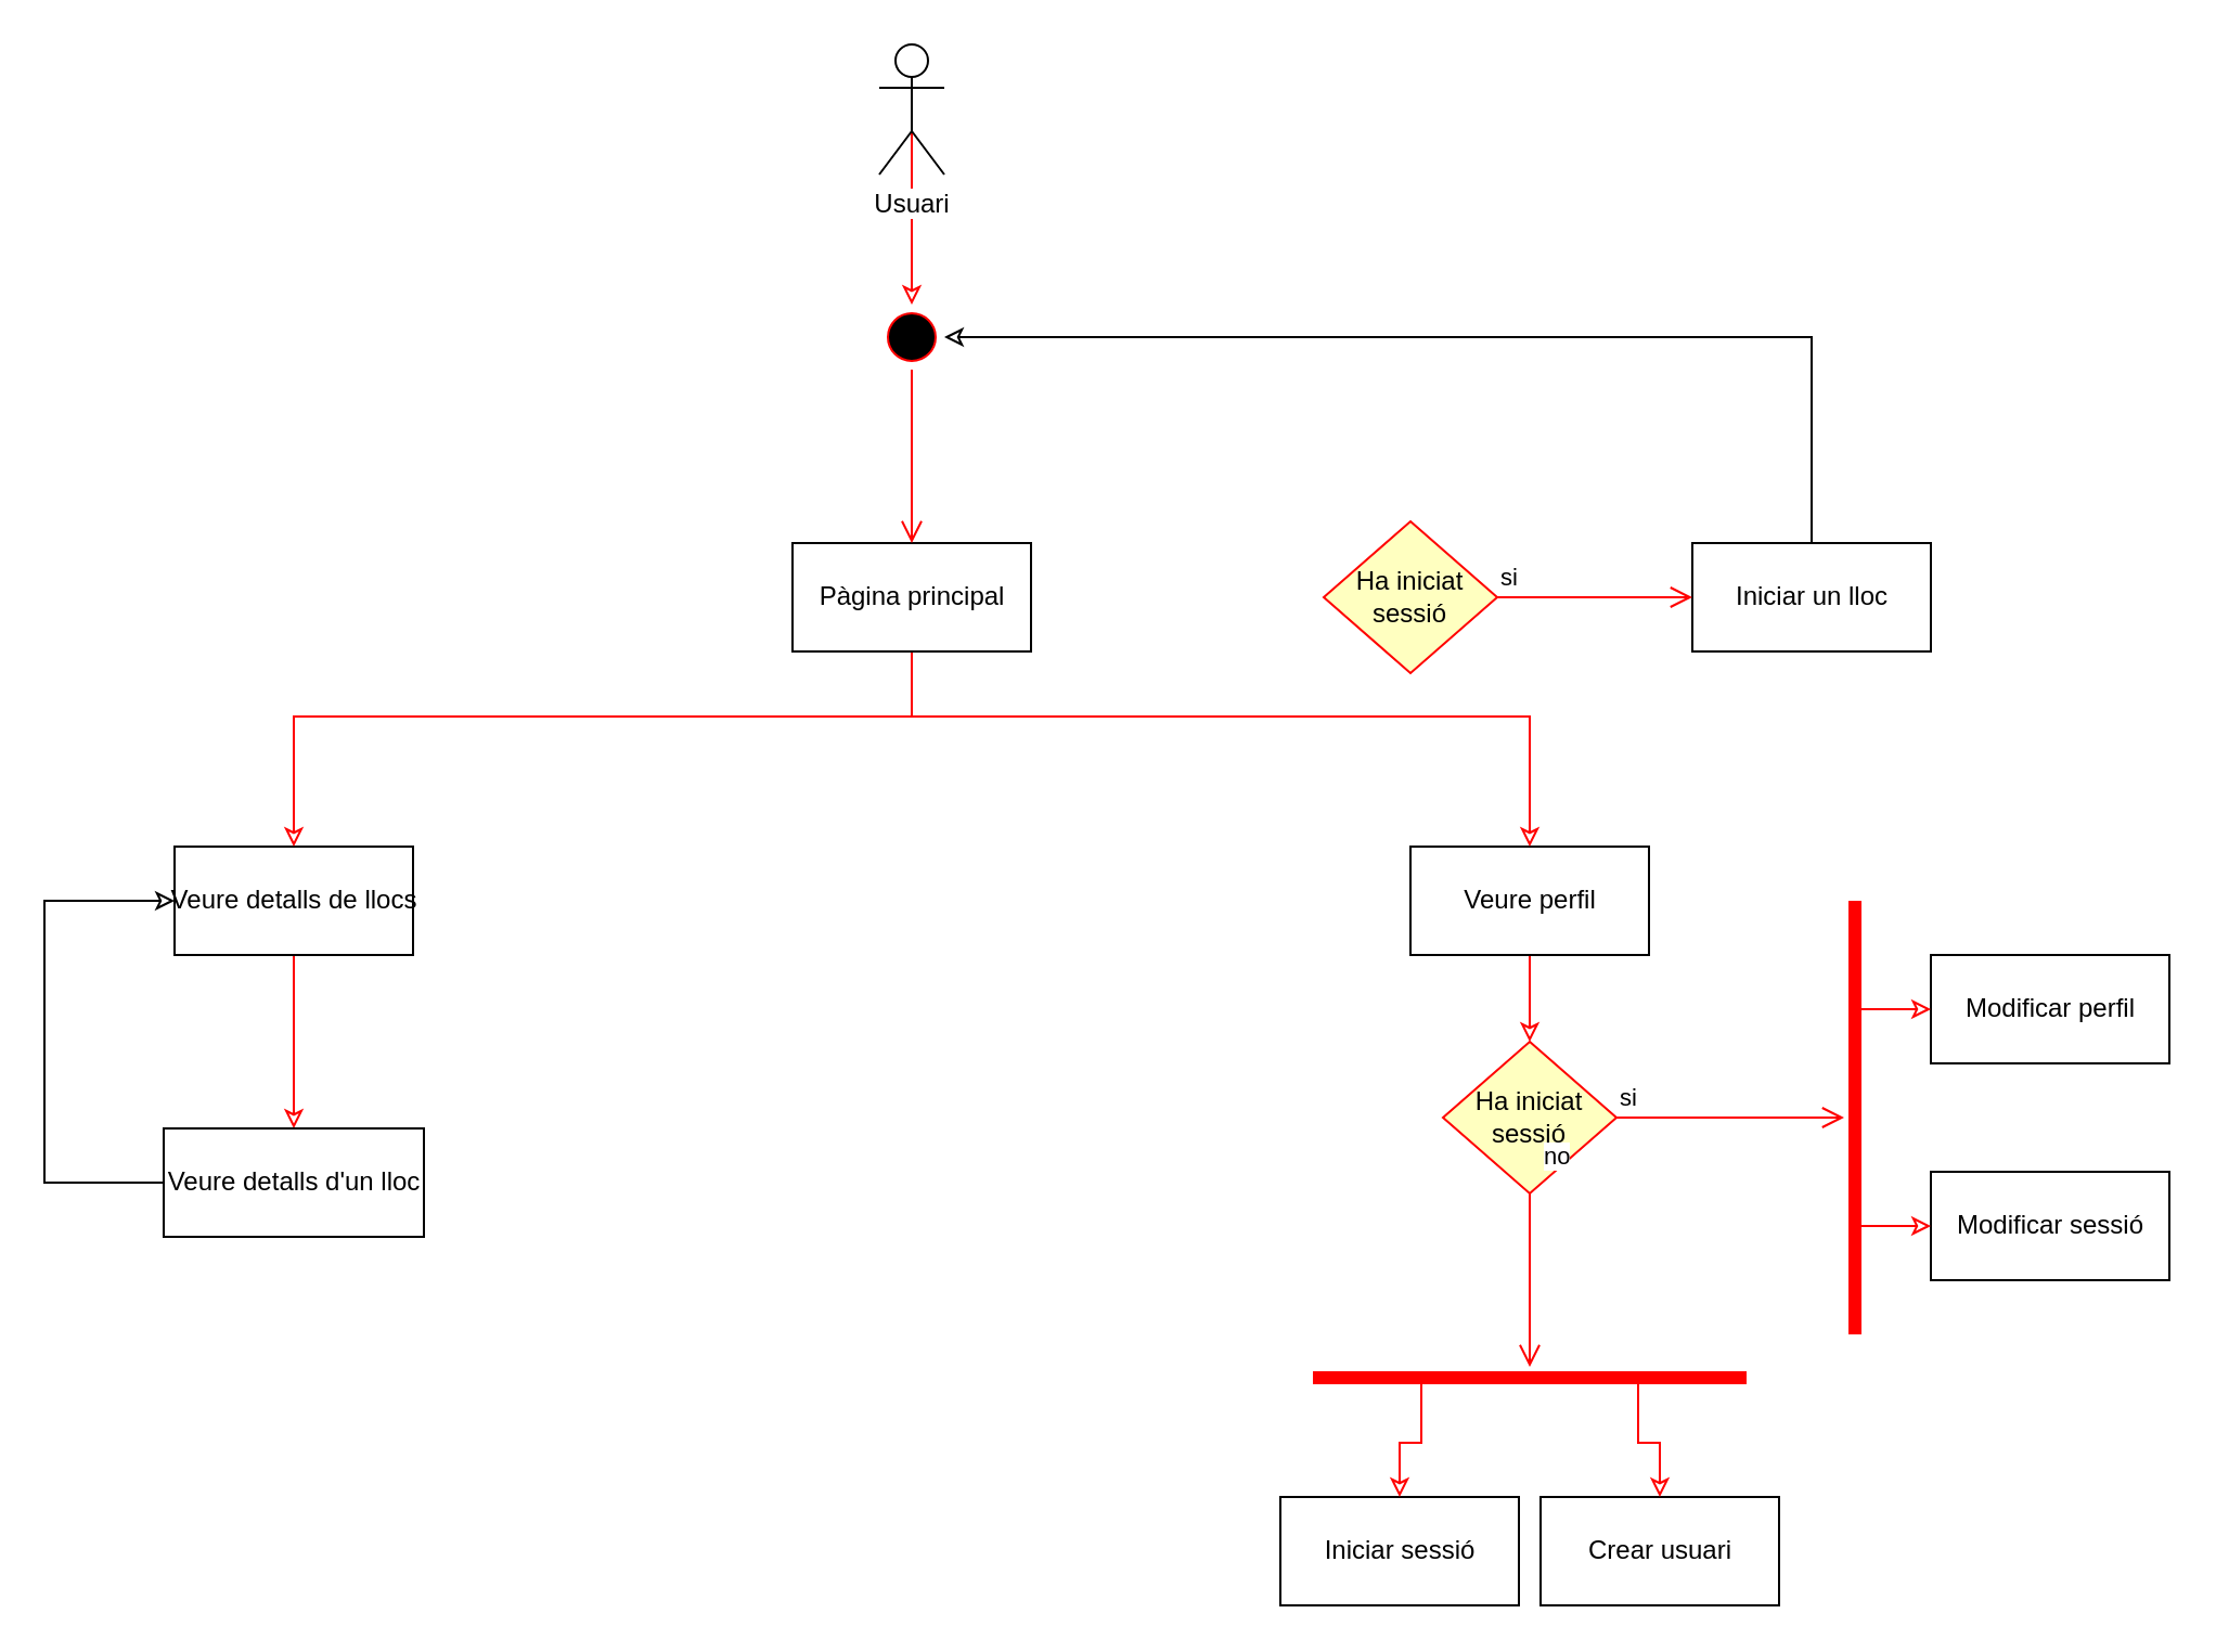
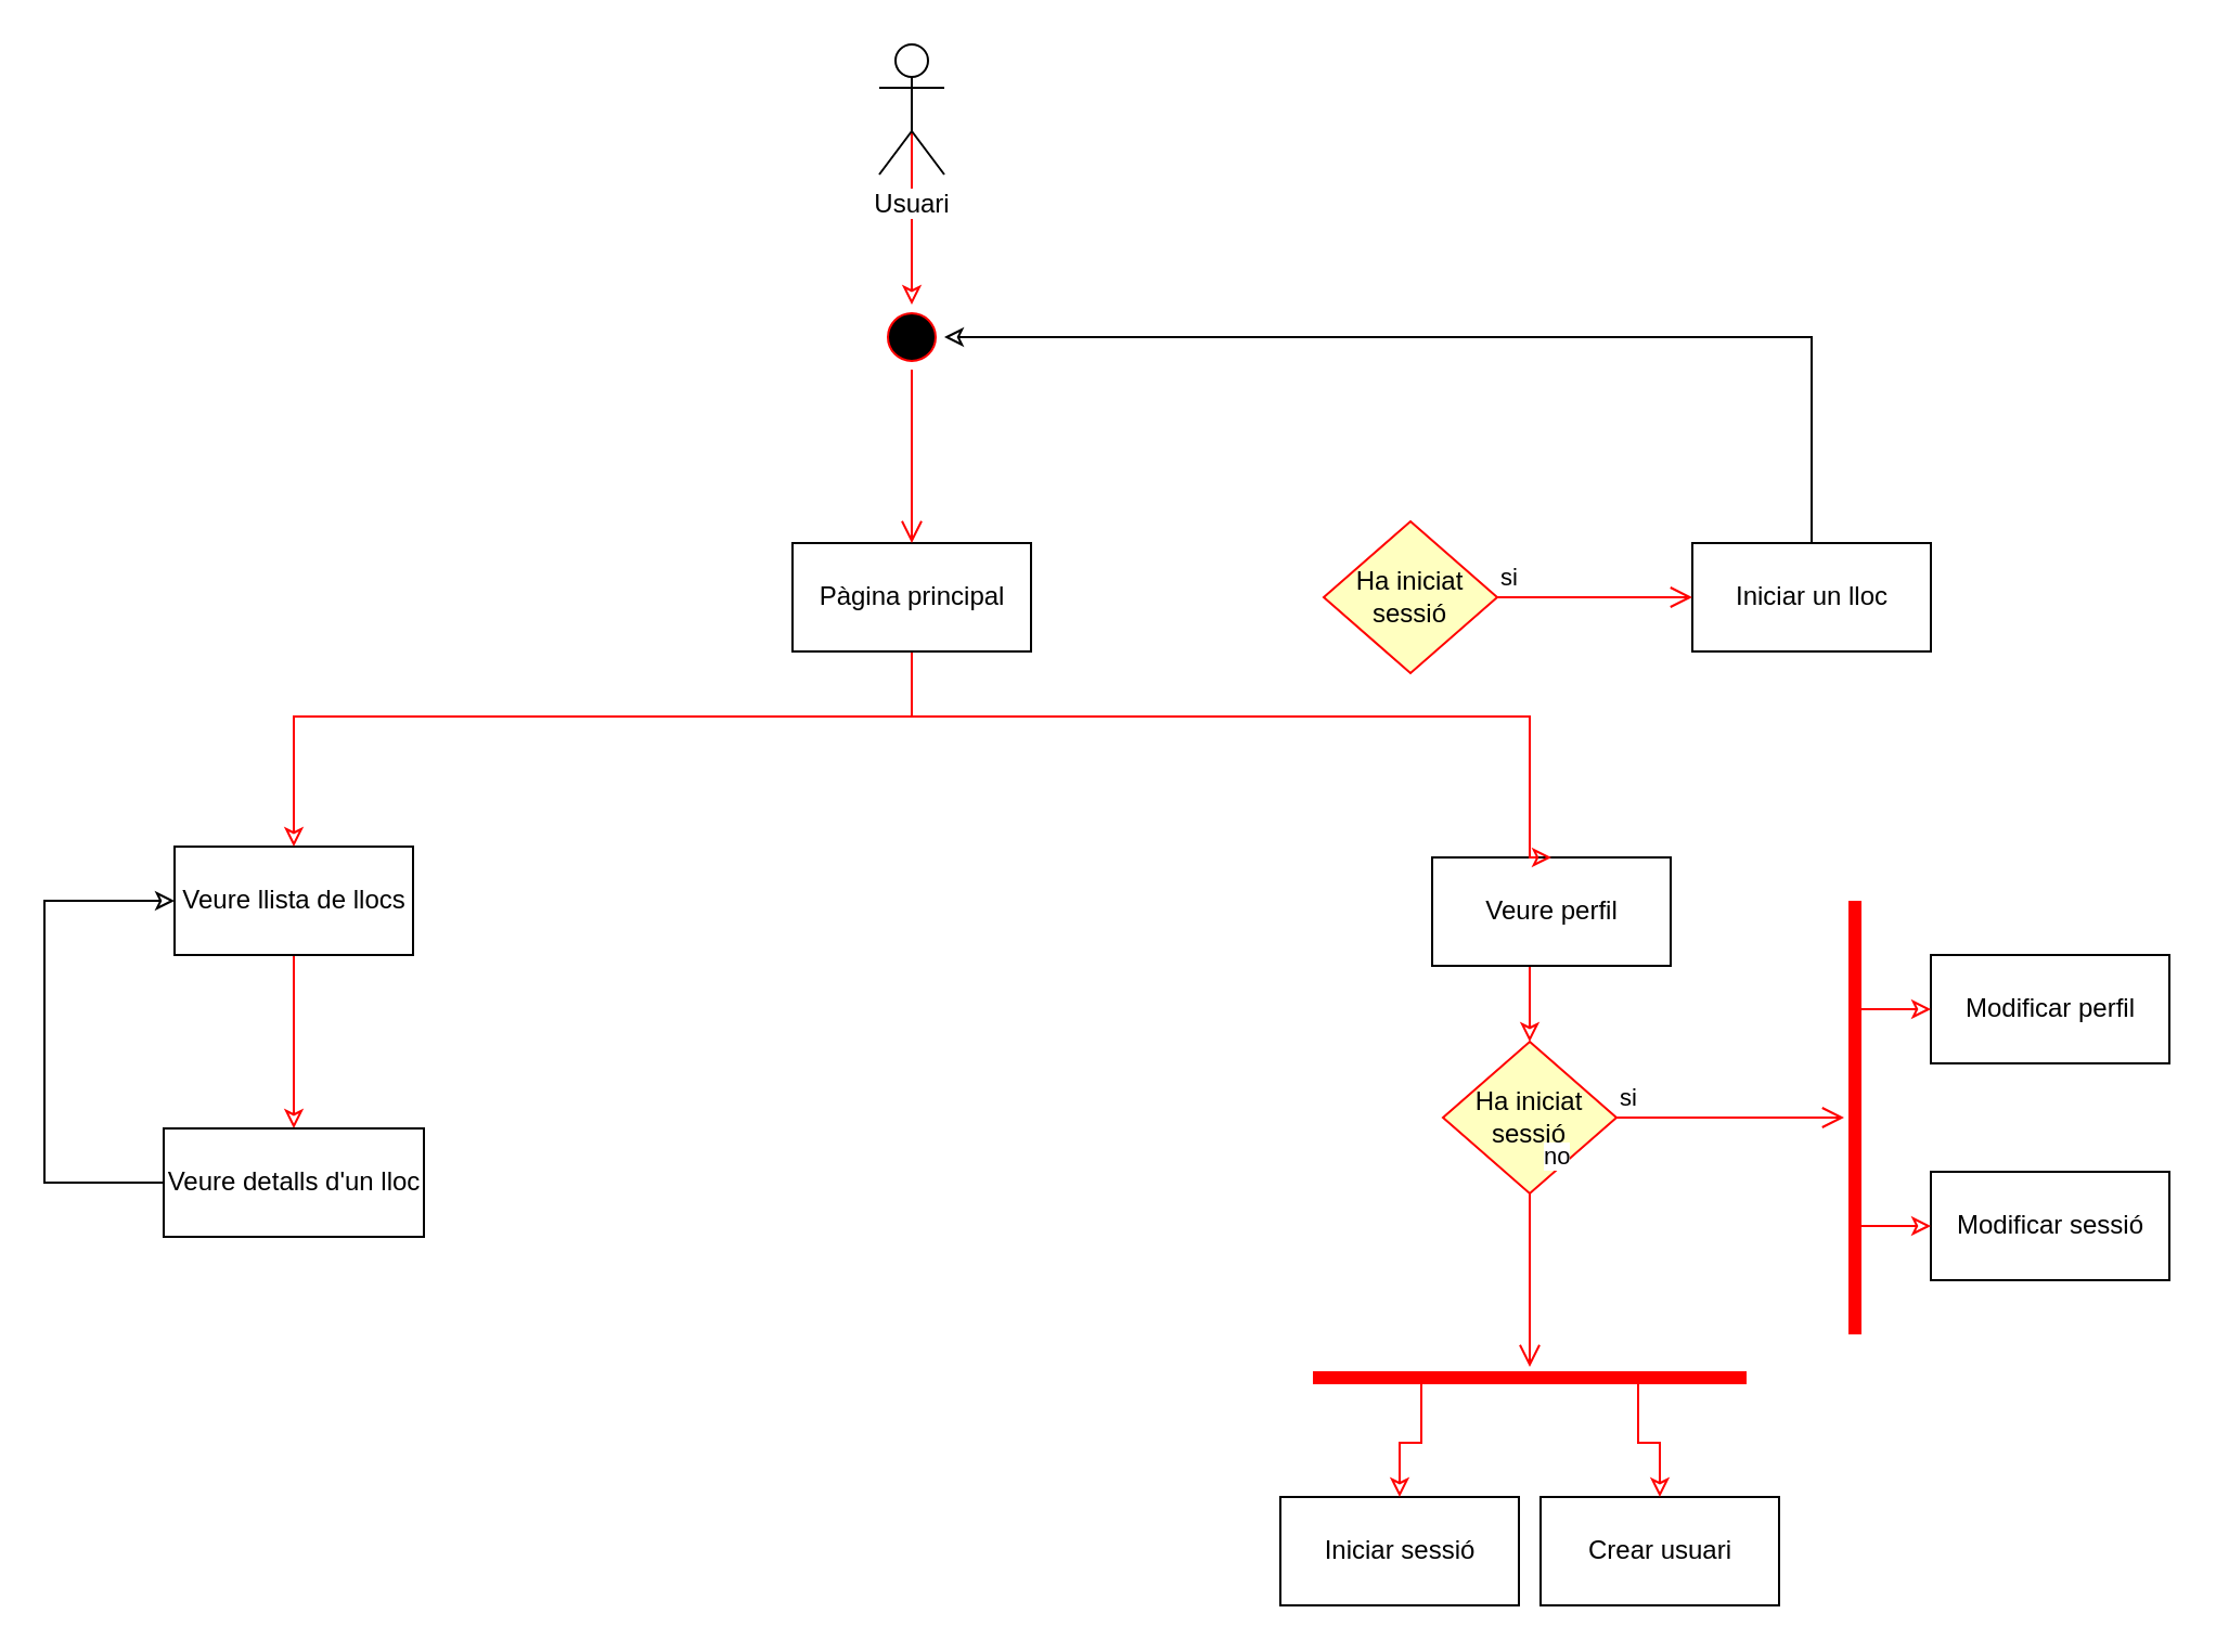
- <mxCell id="7" value="Veure detalls de llocs" style="html=1;" vertex="1" parent="1"><mxGeometry x="80" y="390" width="110" height="50" as="geometry" /></mxCell>
+ <mxCell id="7" value="Veure llista de llocs" style="html=1;" vertex="1" parent="1"><mxGeometry x="80" y="390" width="110" height="50" as="geometry" /></mxCell>
- <mxCell id="11" value="&lt;div&gt;Veure perfil&lt;/div&gt;" style="html=1;" vertex="1" parent="1"><mxGeometry x="650" y="390" width="110" height="50" as="geometry" /></mxCell>
+ <mxCell id="11" value="&lt;div&gt;Veure perfil&lt;/div&gt;" style="html=1;" vertex="1" parent="1"><mxGeometry x="660" y="395" width="110" height="50" as="geometry" /></mxCell>
